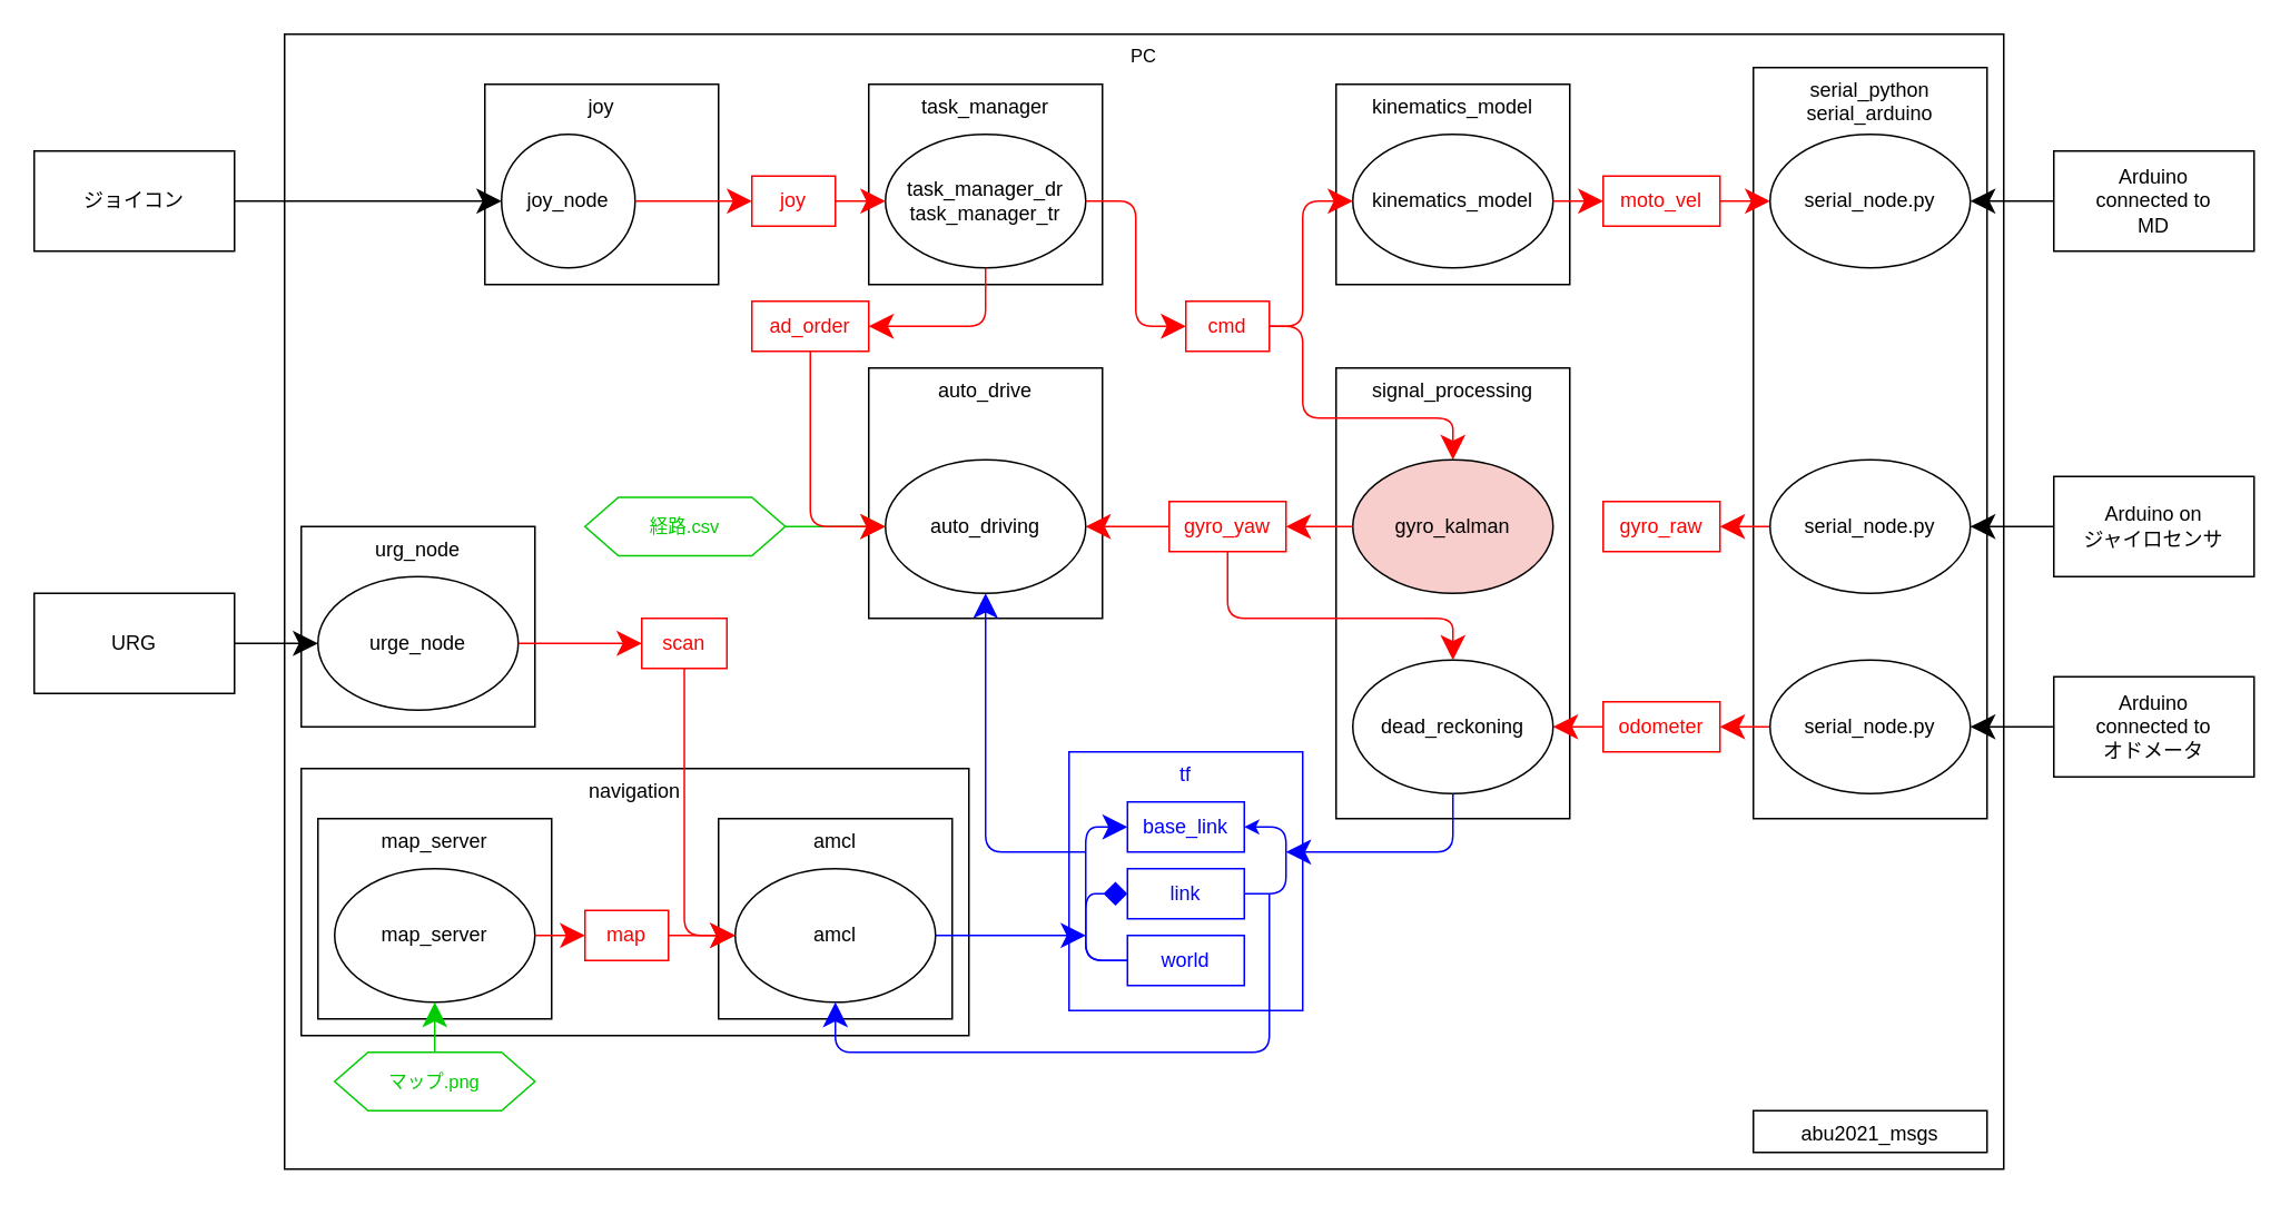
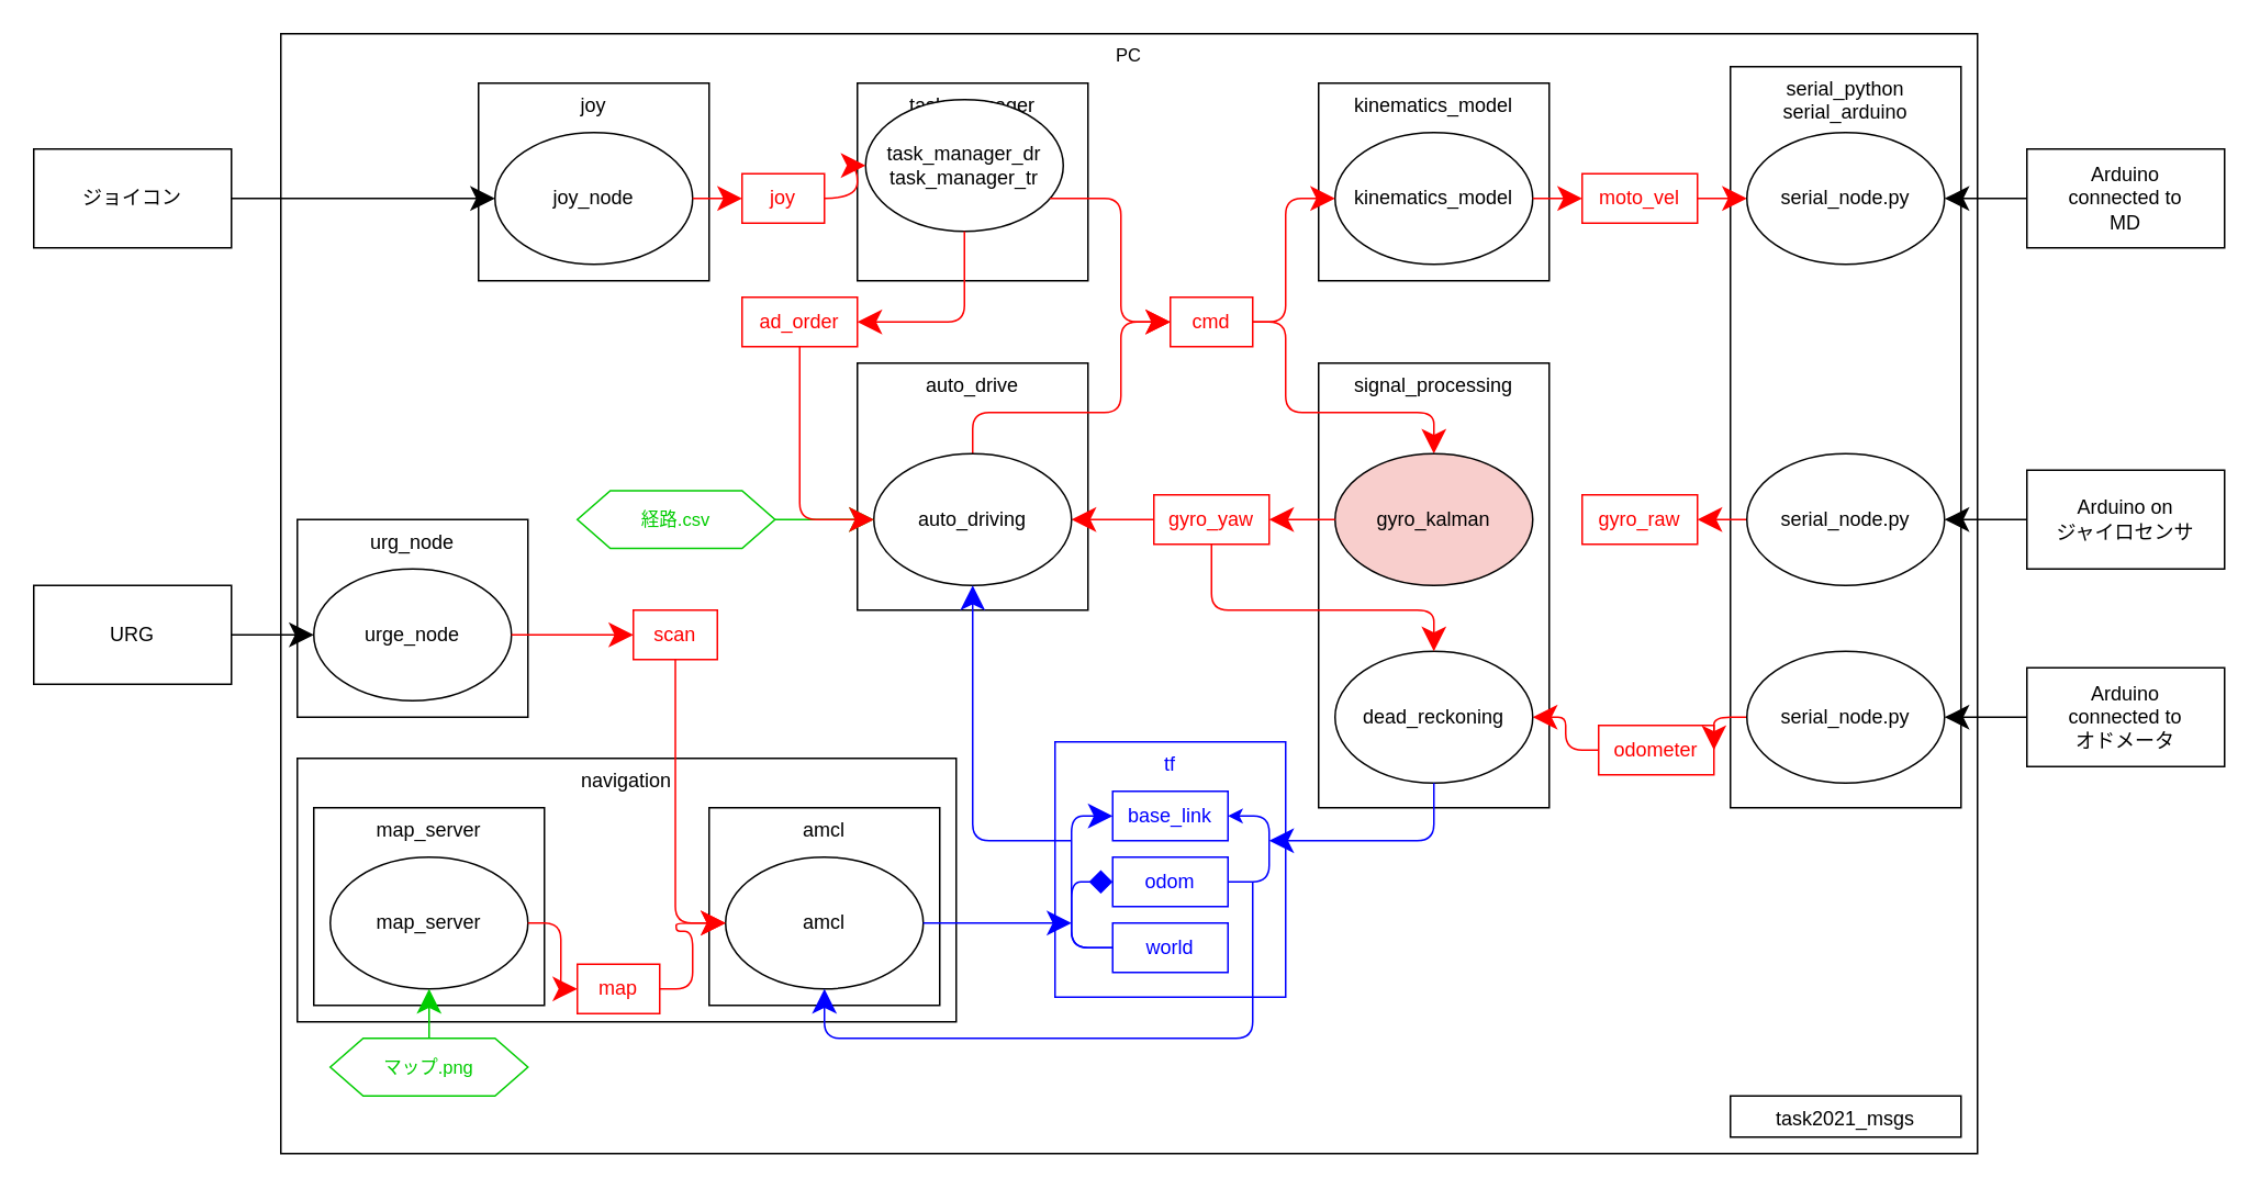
- <mxCell id="8" value="joy_node" style="ellipse;whiteSpace=wrap;html=1;" vertex="1" parent="6"><mxGeometry x="10" y="30" width="80" height="80" as="geometry" /></mxCell>
+ <mxCell id="8" value="joy_node" style="ellipse;whiteSpace=wrap;html=1;" vertex="1" parent="6"><mxGeometry x="10" y="30" width="120" height="80" as="geometry" /></mxCell>
- <mxCell id="14" value="task_manager_dr&lt;br&gt;task_manager_tr" style="ellipse;whiteSpace=wrap;html=1;" vertex="1" parent="12"><mxGeometry x="10" y="30" width="120" height="80" as="geometry" /></mxCell>
+ <mxCell id="14" value="task_manager_dr&lt;br&gt;task_manager_tr" style="ellipse;whiteSpace=wrap;html=1;" vertex="1" parent="12"><mxGeometry x="5" y="10" width="120" height="80" as="geometry" /></mxCell>
+ <mxCell id="34" style="edgeStyle=orthogonalEdgeStyle;orthogonalLoop=1;jettySize=auto;html=1;entryX=0;entryY=0.5;entryDx=0;entryDy=0;startSize=6;endArrow=classic;endFill=1;endSize=12;strokeWidth=1;fontSize=11;exitX=0.5;exitY=0;exitDx=0;exitDy=0;rounded=1;strokeColor=#FF0000;" edge="1" parent="1" source="38" target="19"><mxGeometry relative="1" as="geometry"><Array as="points"><mxPoint x="590" y="250" /><mxPoint x="680" y="250" /><mxPoint x="680" y="195" /></Array></mxGeometry></mxCell>
- <mxCell id="26" value="odometer" style="rounded=0;whiteSpace=wrap;html=1;strokeColor=#FF0000;fontColor=#FF0000;" vertex="1" parent="1"><mxGeometry x="960" y="420" width="70" height="30" as="geometry" /></mxCell>
+ <mxCell id="26" value="odometer" style="rounded=0;whiteSpace=wrap;html=1;strokeColor=#FF0000;fontColor=#FF0000;" vertex="1" parent="1"><mxGeometry x="970" y="440" width="70" height="30" as="geometry" /></mxCell>
- <mxCell id="51" value="link" style="rounded=0;whiteSpace=wrap;html=1;fontColor=#0000FF;strokeColor=#0000FF;" vertex="1" parent="48"><mxGeometry x="35" y="70" width="70" height="30" as="geometry" /></mxCell>
+ <mxCell id="51" value="odom" style="rounded=0;whiteSpace=wrap;html=1;fontColor=#0000FF;strokeColor=#0000FF;" vertex="1" parent="48"><mxGeometry x="35" y="70" width="70" height="30" as="geometry" /></mxCell>
- <mxCell id="59" value="map" style="rounded=0;whiteSpace=wrap;html=1;fontColor=#FF0000;strokeColor=#FF0000;" vertex="1" parent="1"><mxGeometry x="350" y="545" width="50" height="30" as="geometry" /></mxCell>
+ <mxCell id="59" value="map" style="rounded=0;whiteSpace=wrap;html=1;fontColor=#FF0000;strokeColor=#FF0000;" vertex="1" parent="1"><mxGeometry x="350" y="585" width="50" height="30" as="geometry" /></mxCell>
- <mxCell id="60" value="abu2021_msgs" style="rounded=0;whiteSpace=wrap;html=1;labelPosition=center;verticalLabelPosition=middle;align=center;verticalAlign=top;" vertex="1" parent="1"><mxGeometry x="1050" y="665" width="140" height="25" as="geometry" /></mxCell>
+ <mxCell id="60" value="task2021_msgs" style="rounded=0;whiteSpace=wrap;html=1;labelPosition=center;verticalLabelPosition=middle;align=center;verticalAlign=top;" vertex="1" parent="1"><mxGeometry x="1050" y="665" width="140" height="25" as="geometry" /></mxCell>
